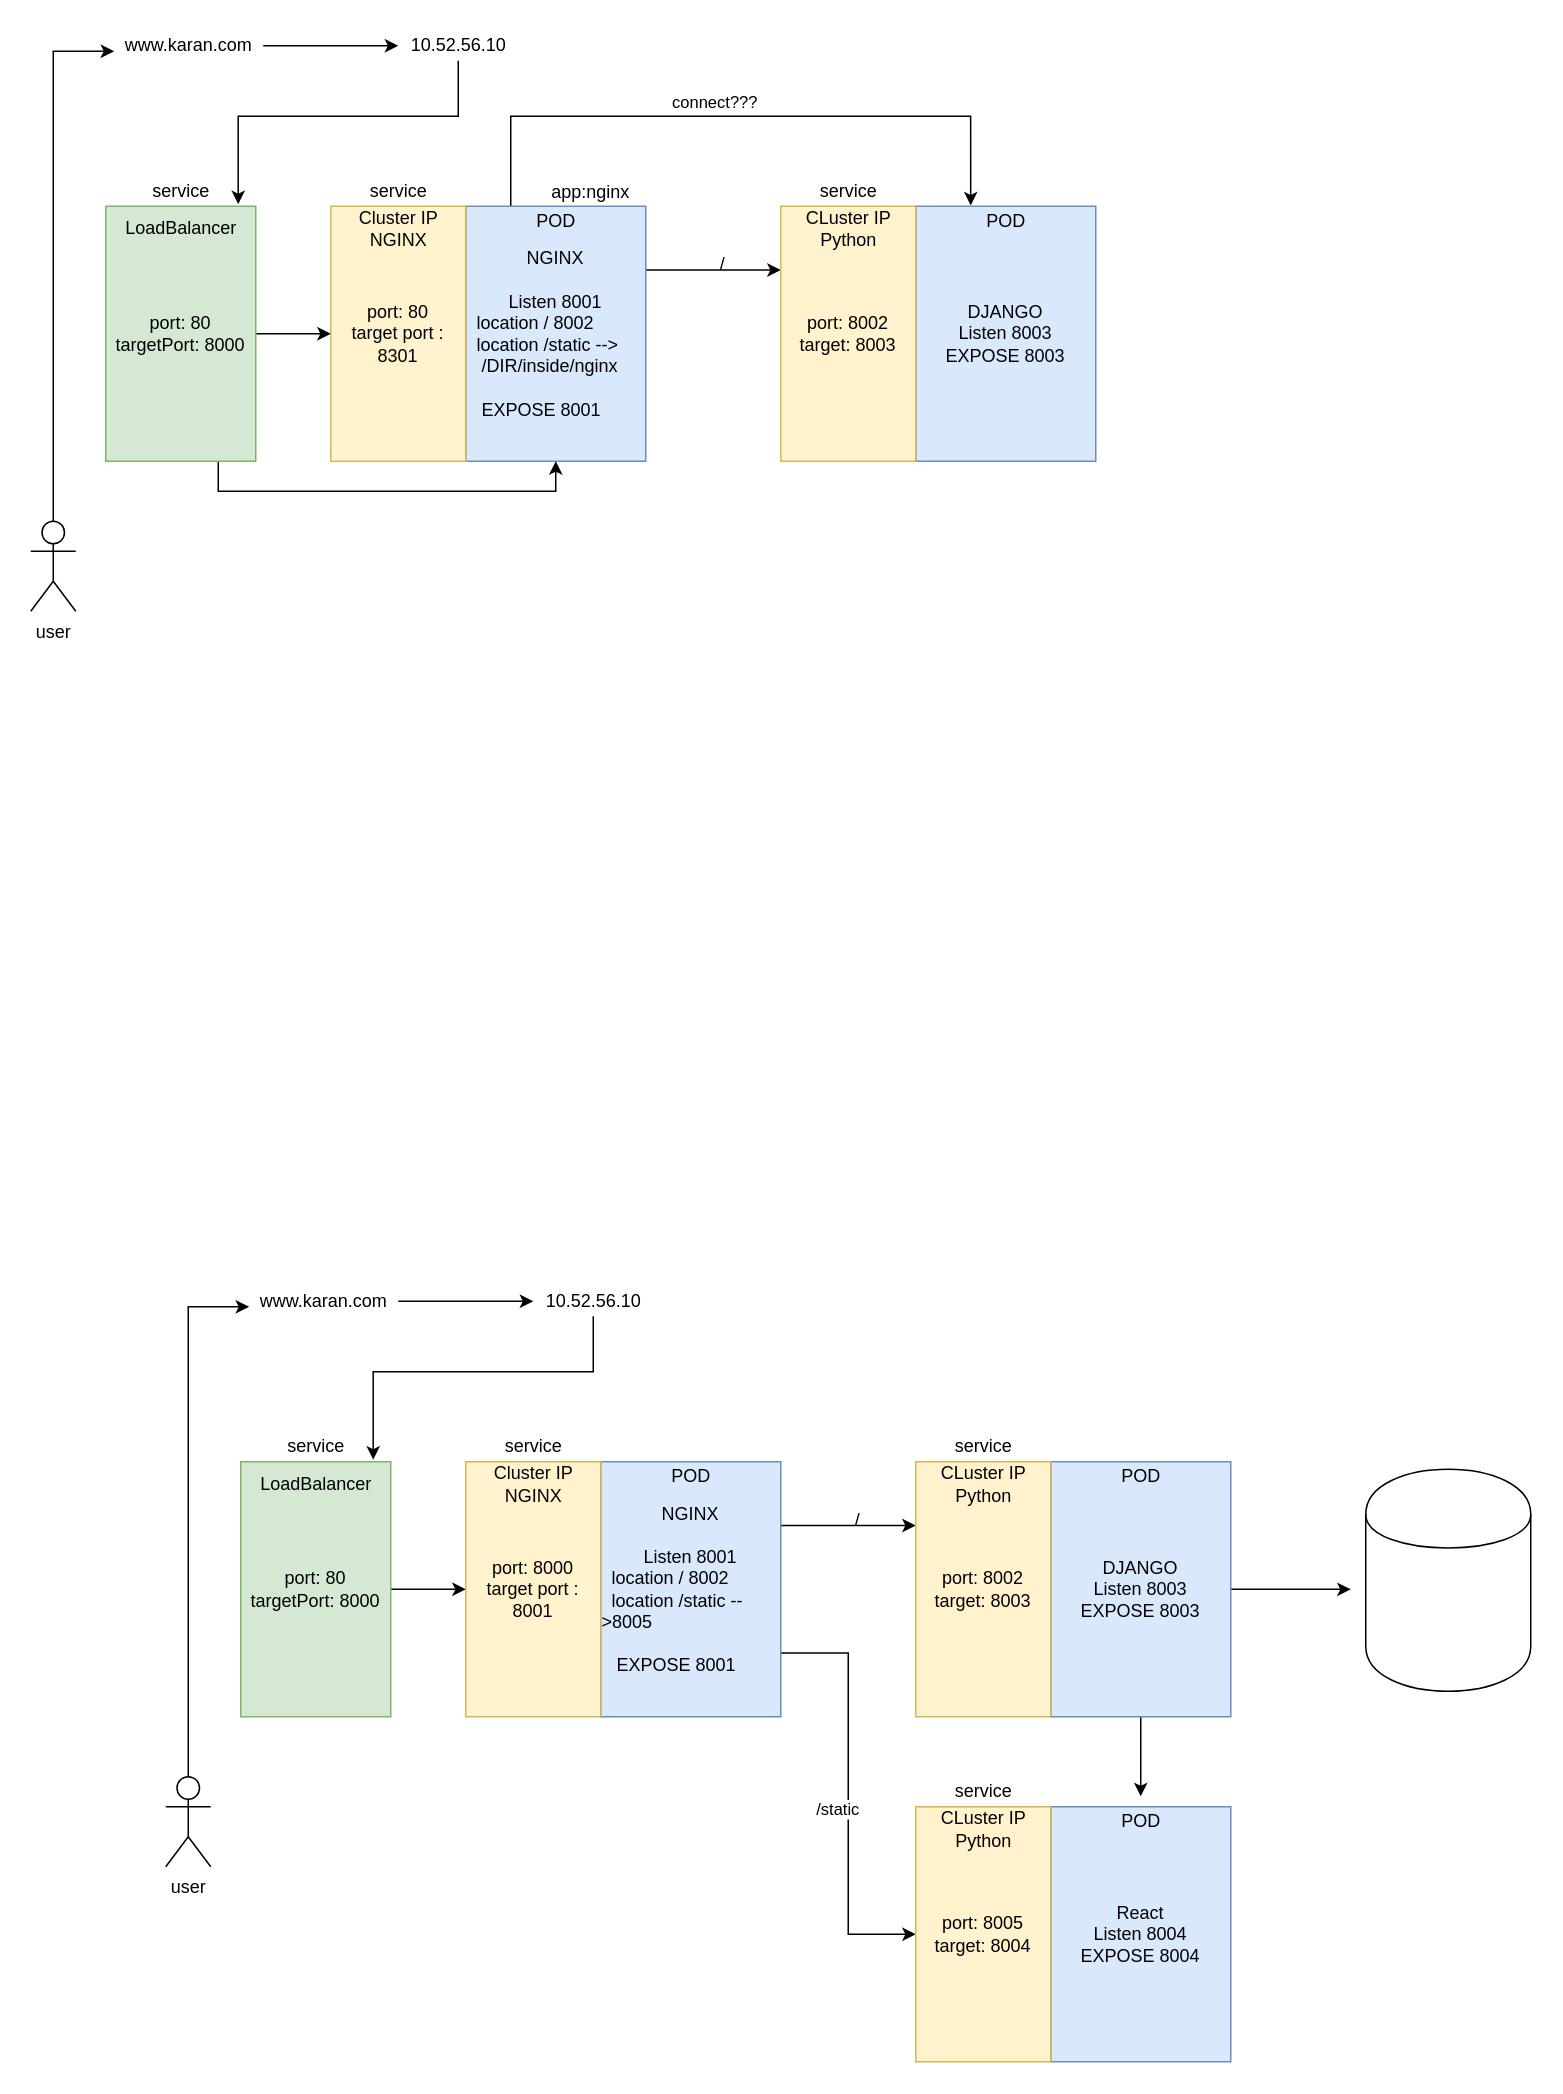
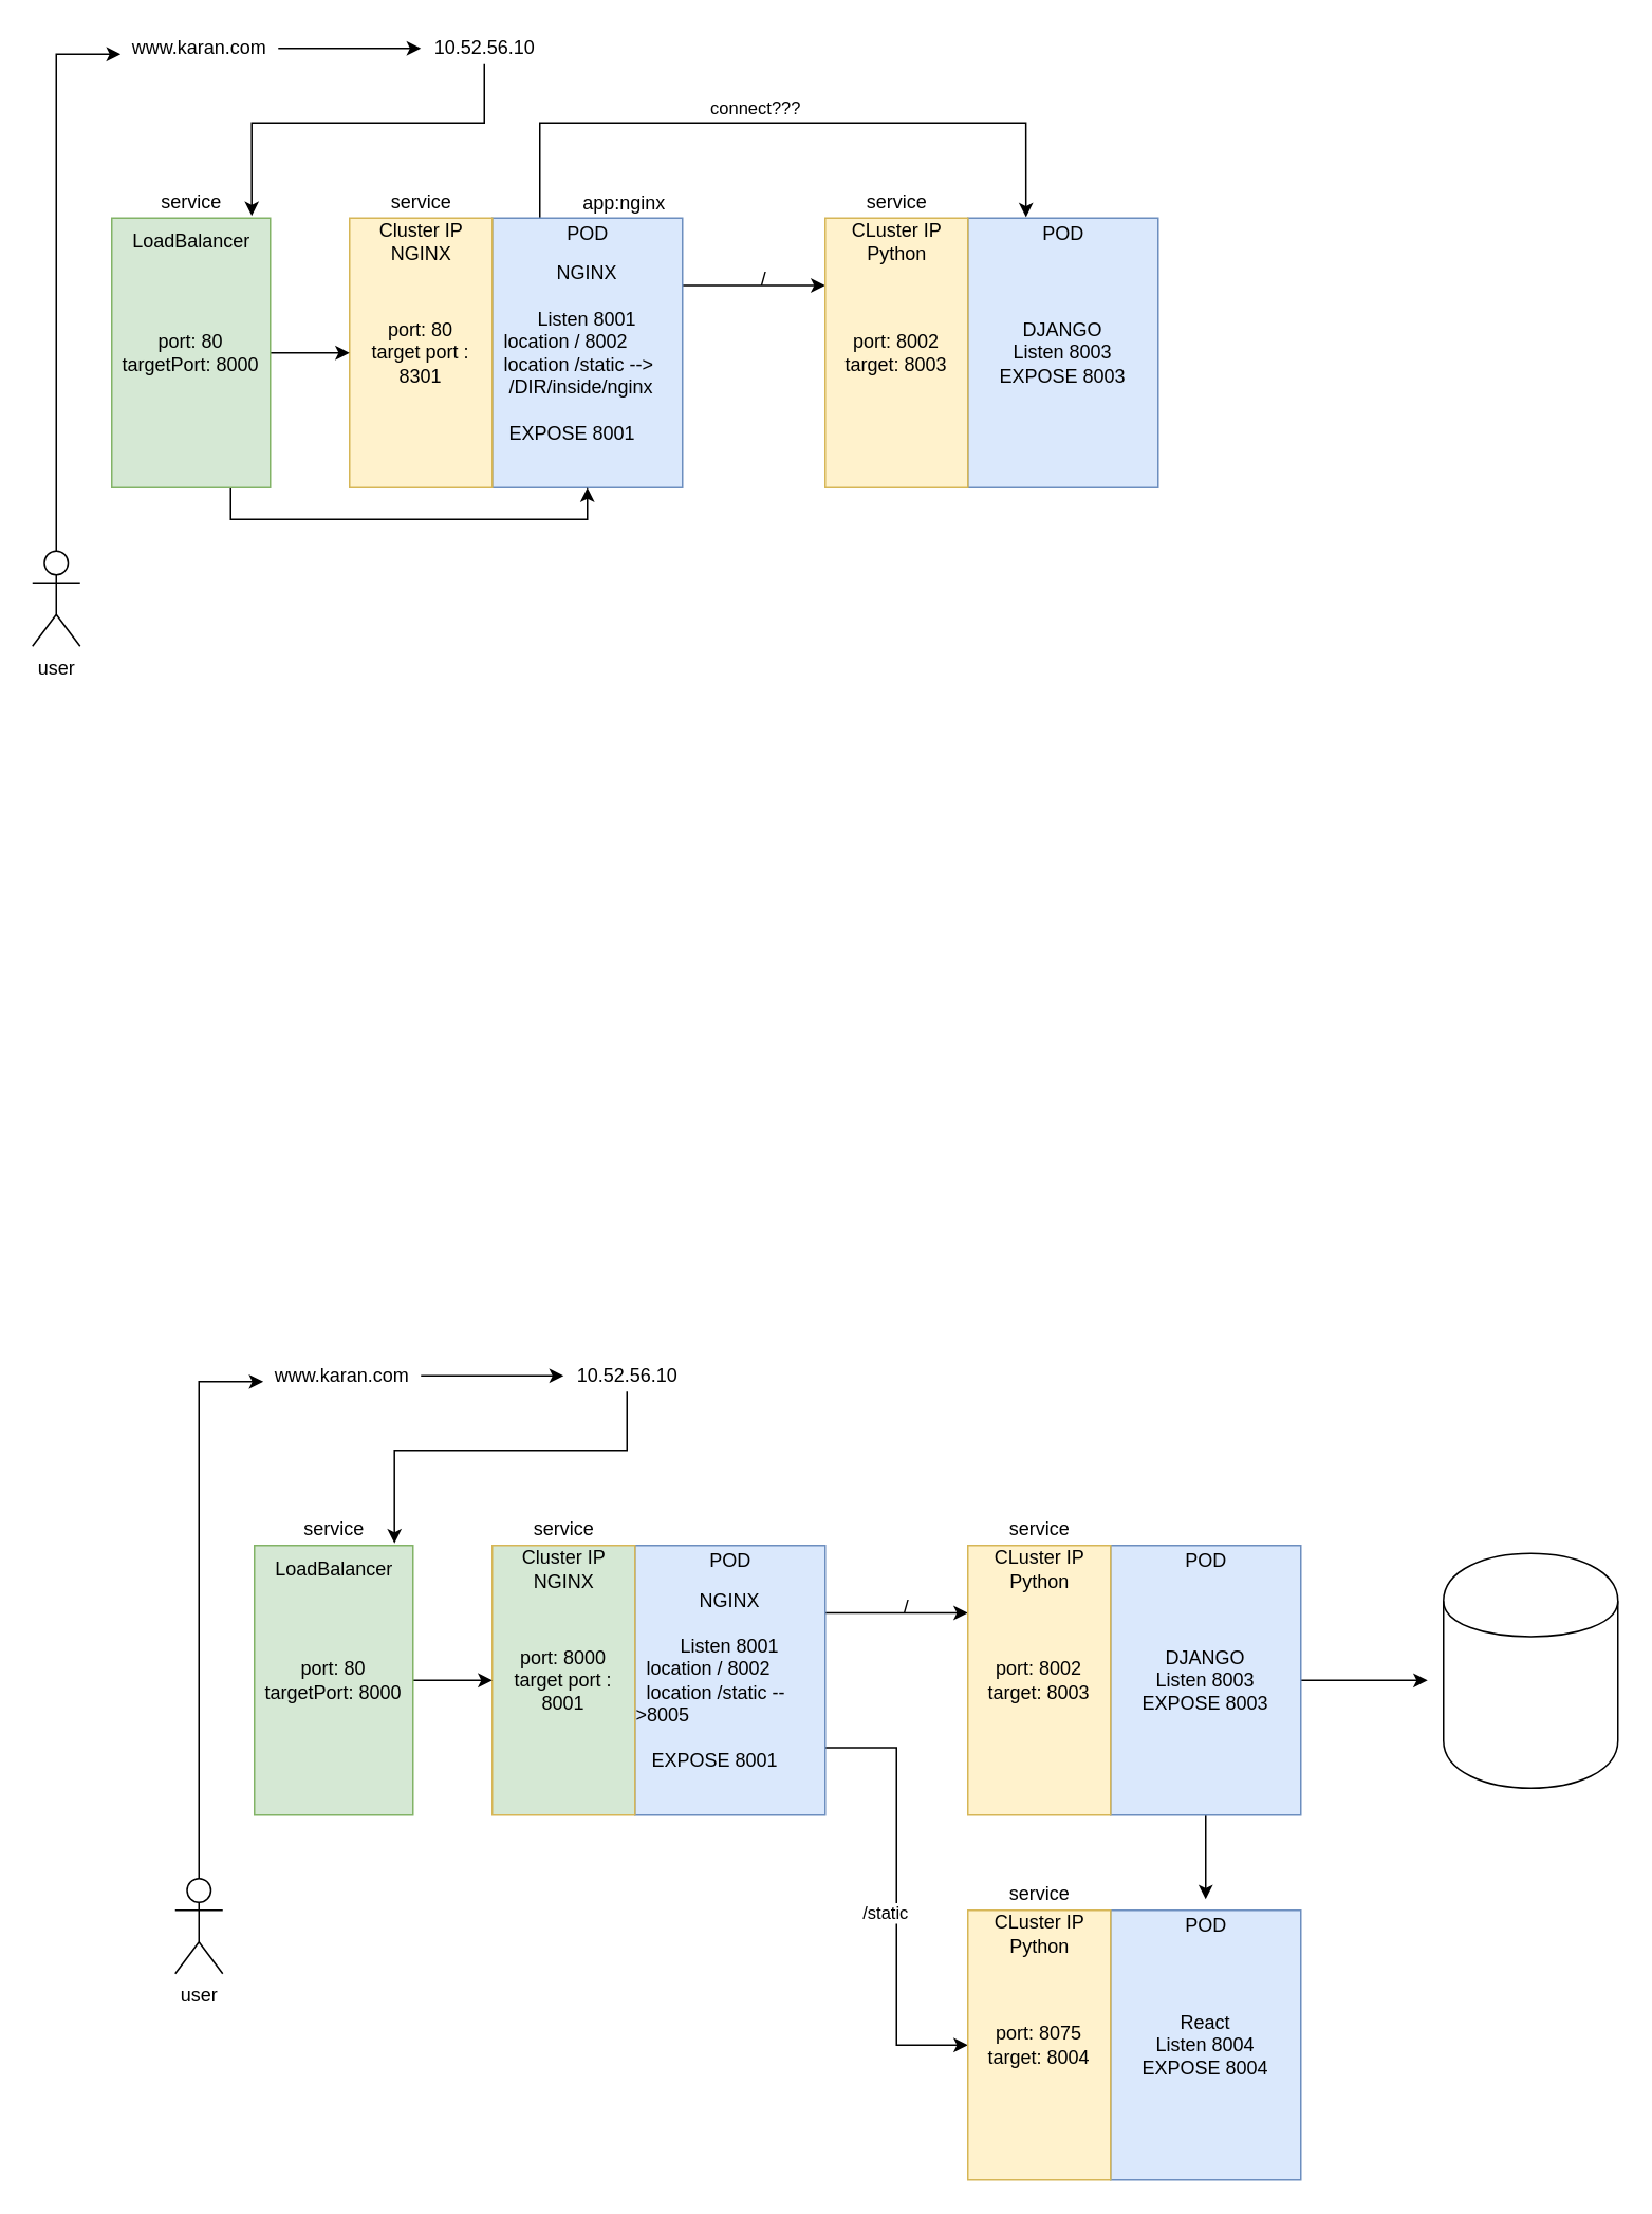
- <mxCell id="36" value="port: 8000&lt;br&gt;target port : 8001" style="rounded=0;whiteSpace=wrap;html=1;fillColor=#fff2cc;strokeColor=#d6b656;" vertex="1" parent="1"><mxGeometry x="310" y="974" width="90" height="170" as="geometry" /></mxCell>
+ <mxCell id="36" value="port: 8000&lt;br&gt;target port : 8001" style="rounded=0;whiteSpace=wrap;html=1;fillColor=#d5e8d4;strokeColor=#d6b656;" vertex="1" parent="1"><mxGeometry x="310" y="974" width="90" height="170" as="geometry" /></mxCell>
- <mxCell id="55" value="port: 8005&lt;br&gt;target: 8004" style="rounded=0;whiteSpace=wrap;html=1;fillColor=#fff2cc;strokeColor=#d6b656;" vertex="1" parent="1"><mxGeometry x="610" y="1204" width="90" height="170" as="geometry" /></mxCell>
+ <mxCell id="55" value="port: 8075&lt;br&gt;target: 8004" style="rounded=0;whiteSpace=wrap;html=1;fillColor=#fff2cc;strokeColor=#d6b656;" vertex="1" parent="1"><mxGeometry x="610" y="1204" width="90" height="170" as="geometry" /></mxCell>
